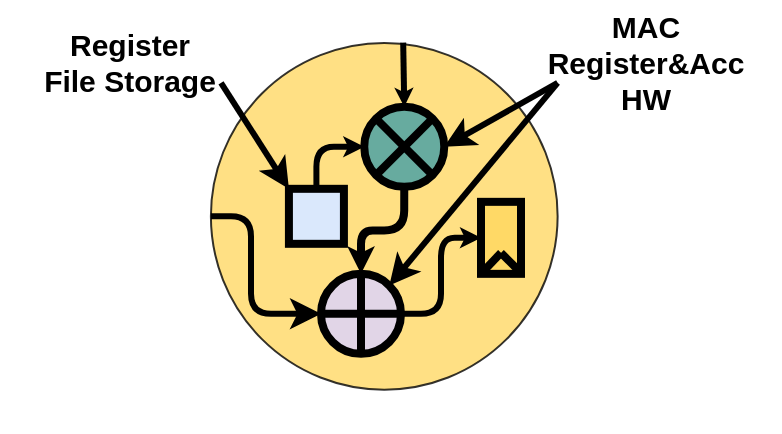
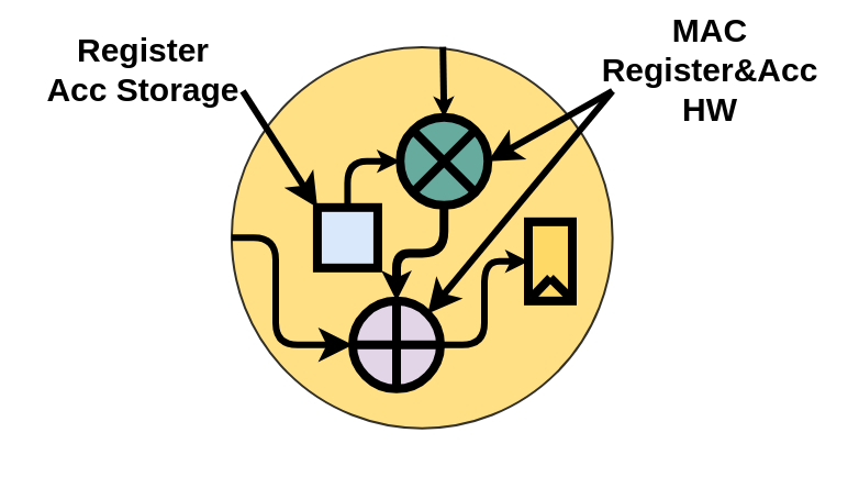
- <mxCell id="19" value="Register File Storage" style="text;html=1;strokeColor=none;fillColor=none;align=center;verticalAlign=middle;whiteSpace=wrap;rounded=0;fontSize=15;fontStyle=1" vertex="1" parent="1"><mxGeometry x="20" y="20.97" width="90" height="20" as="geometry" /></mxCell>
+ <mxCell id="19" value="Register Acc Storage" style="text;html=1;strokeColor=none;fillColor=none;align=center;verticalAlign=middle;whiteSpace=wrap;rounded=0;fontSize=15;fontStyle=1" vertex="1" parent="1"><mxGeometry x="20" y="20.97" width="90" height="20" as="geometry" /></mxCell>
